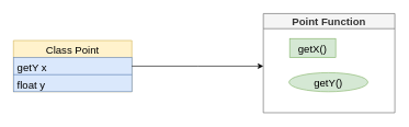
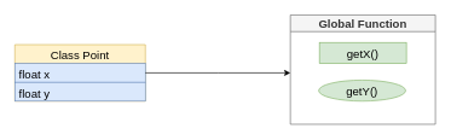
- <mxCell id="5" value="Point Function" style="swimlane;fillColor=#f5f5f5;strokeColor=#666666;fontColor=#333333;fontSize=16;" vertex="1" parent="1"><mxGeometry x="400" y="20" width="200" height="151" as="geometry" /></mxCell>
+ <mxCell id="5" value="Global Function" style="swimlane;fillColor=#f5f5f5;strokeColor=#666666;fontColor=#333333;fontSize=16;" vertex="1" parent="1"><mxGeometry x="400" y="20" width="200" height="151" as="geometry" /></mxCell>
- <mxCell id="6" value="getX()" style="rounded=0;whiteSpace=wrap;html=1;fontSize=16;fillColor=#d5e8d4;strokeColor=#82b366;" vertex="1" parent="5"><mxGeometry x="40" y="38" width="70" height="29" as="geometry" /></mxCell>
+ <mxCell id="6" value="getX()" style="rounded=0;whiteSpace=wrap;html=1;fontSize=16;fillColor=#d5e8d4;strokeColor=#82b366;" vertex="1" parent="5"><mxGeometry x="40" y="38" width="120" height="29" as="geometry" /></mxCell>
- <mxCell id="3" value="getY x" style="text;strokeColor=#6c8ebf;fillColor=#dae8fc;align=left;verticalAlign=top;spacingLeft=4;spacingRight=4;overflow=hidden;rotatable=0;points=[[0,0.5],[1,0.5]];portConstraint=eastwest;fontSize=16;" vertex="1" parent="2"><mxGeometry y="26" width="180" height="26" as="geometry" /></mxCell>
+ <mxCell id="3" value="float x" style="text;strokeColor=#6c8ebf;fillColor=#dae8fc;align=left;verticalAlign=top;spacingLeft=4;spacingRight=4;overflow=hidden;rotatable=0;points=[[0,0.5],[1,0.5]];portConstraint=eastwest;fontSize=16;" vertex="1" parent="2"><mxGeometry y="26" width="180" height="26" as="geometry" /></mxCell>
